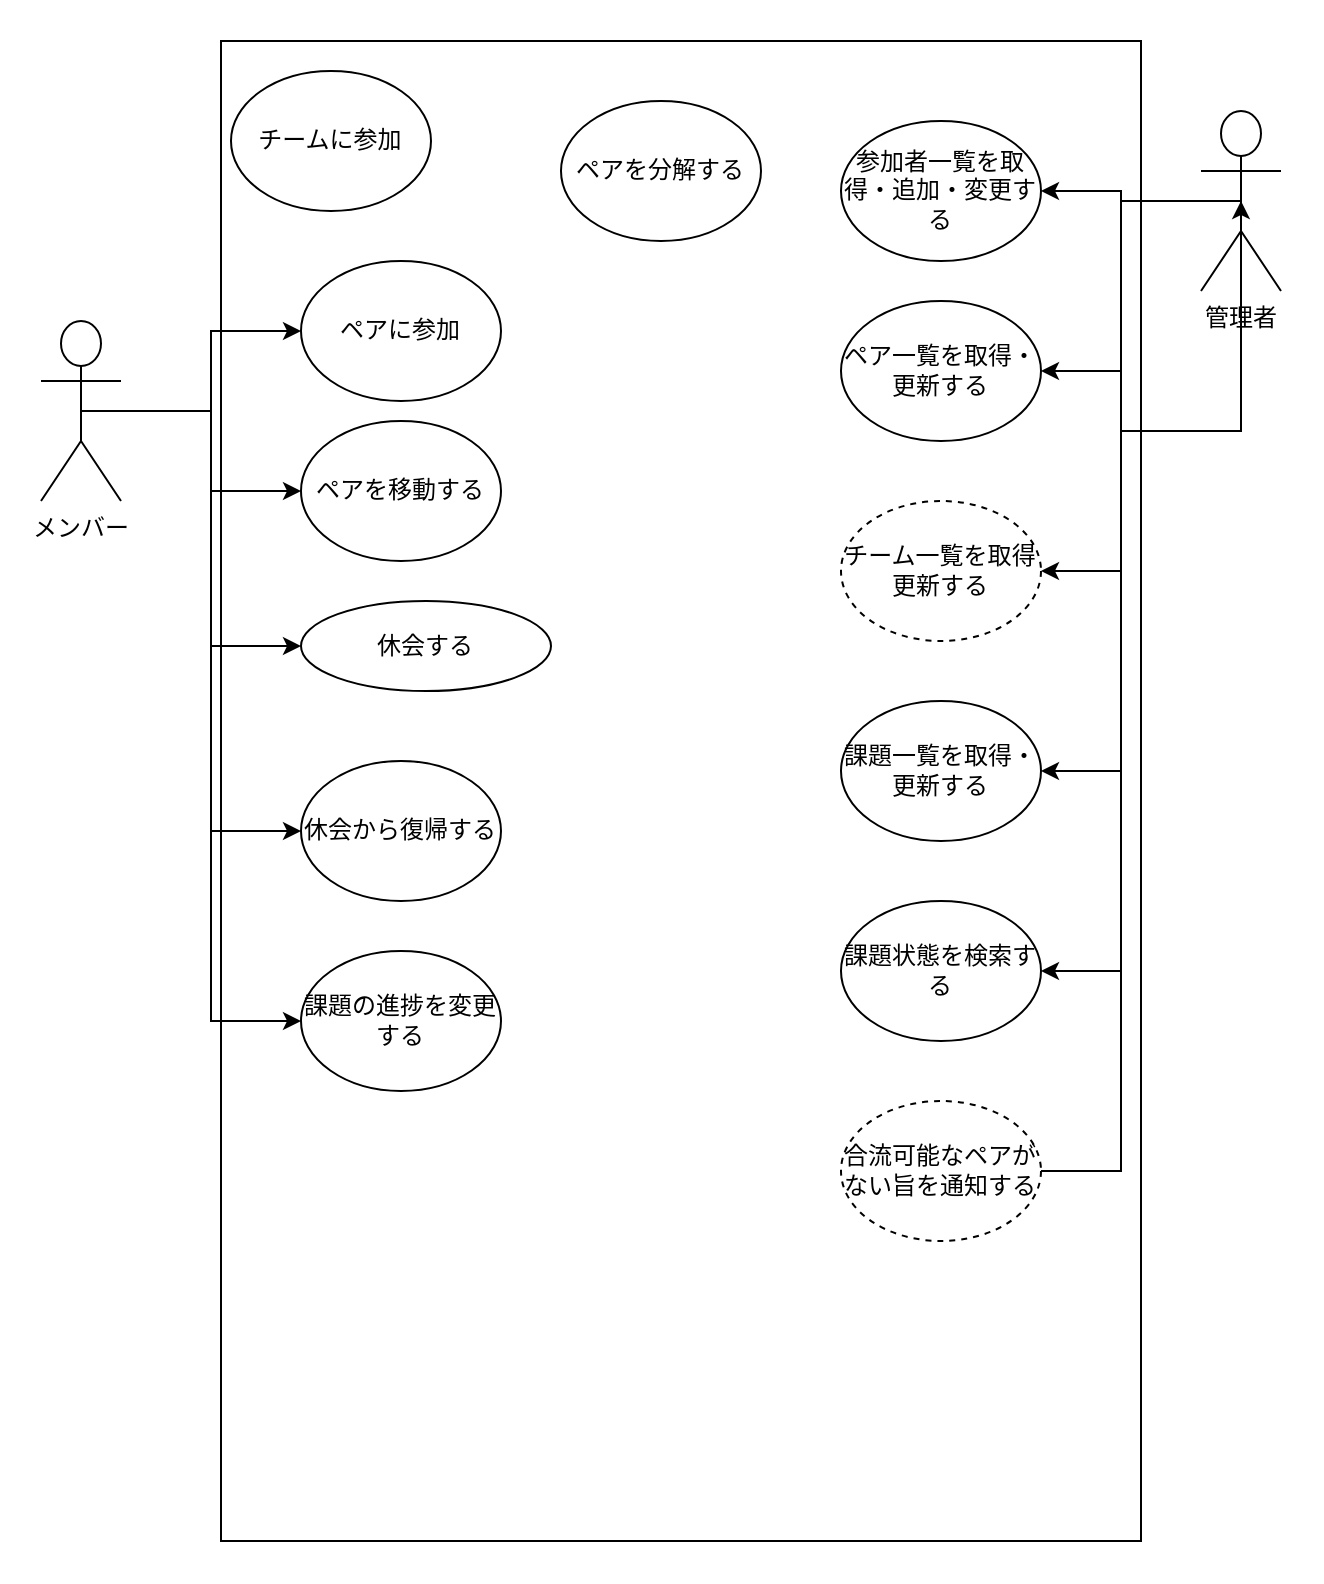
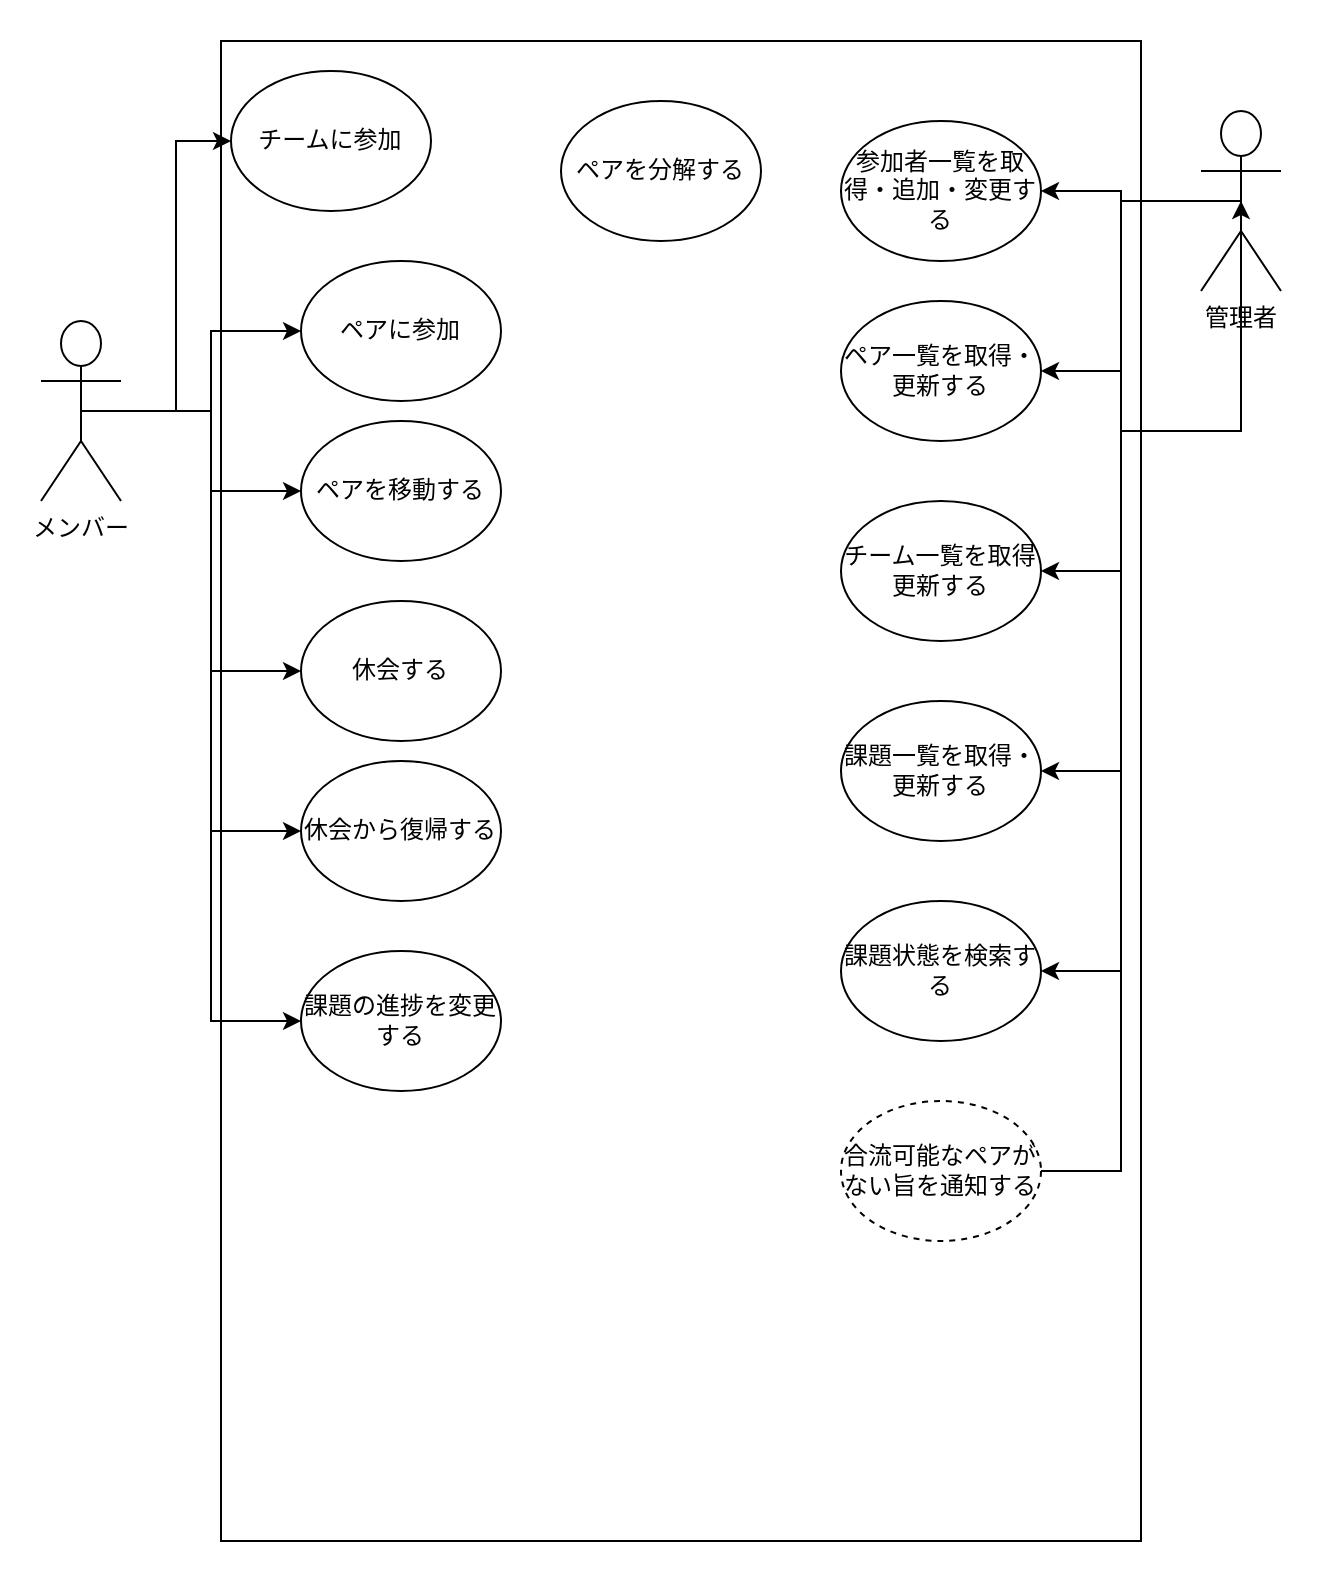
+ <mxCell id="8" style="edgeStyle=orthogonalEdgeStyle;rounded=0;orthogonalLoop=1;jettySize=auto;html=1;exitX=0.5;exitY=0.5;exitDx=0;exitDy=0;exitPerimeter=0;entryX=0;entryY=0.5;entryDx=0;entryDy=0;" parent="1" source="14" target="16" edge="1"><mxGeometry relative="1" as="geometry" /></mxCell>
- <mxCell id="23" value="チーム一覧を取得更新する" style="ellipse;whiteSpace=wrap;html=1;dashed=1;" parent="1" vertex="1"><mxGeometry x="420" y="250" width="100" height="70" as="geometry" /></mxCell>
+ <mxCell id="23" value="チーム一覧を取得更新する" style="ellipse;whiteSpace=wrap;html=1;" parent="1" vertex="1"><mxGeometry x="420" y="250" width="100" height="70" as="geometry" /></mxCell>
- <mxCell id="19" value="休会する" style="ellipse;whiteSpace=wrap;html=1;" parent="1" vertex="1"><mxGeometry x="150" y="300" width="125" height="45" as="geometry" /></mxCell>
+ <mxCell id="19" value="休会する" style="ellipse;whiteSpace=wrap;html=1;" parent="1" vertex="1"><mxGeometry x="150" y="300" width="100" height="70" as="geometry" /></mxCell>
